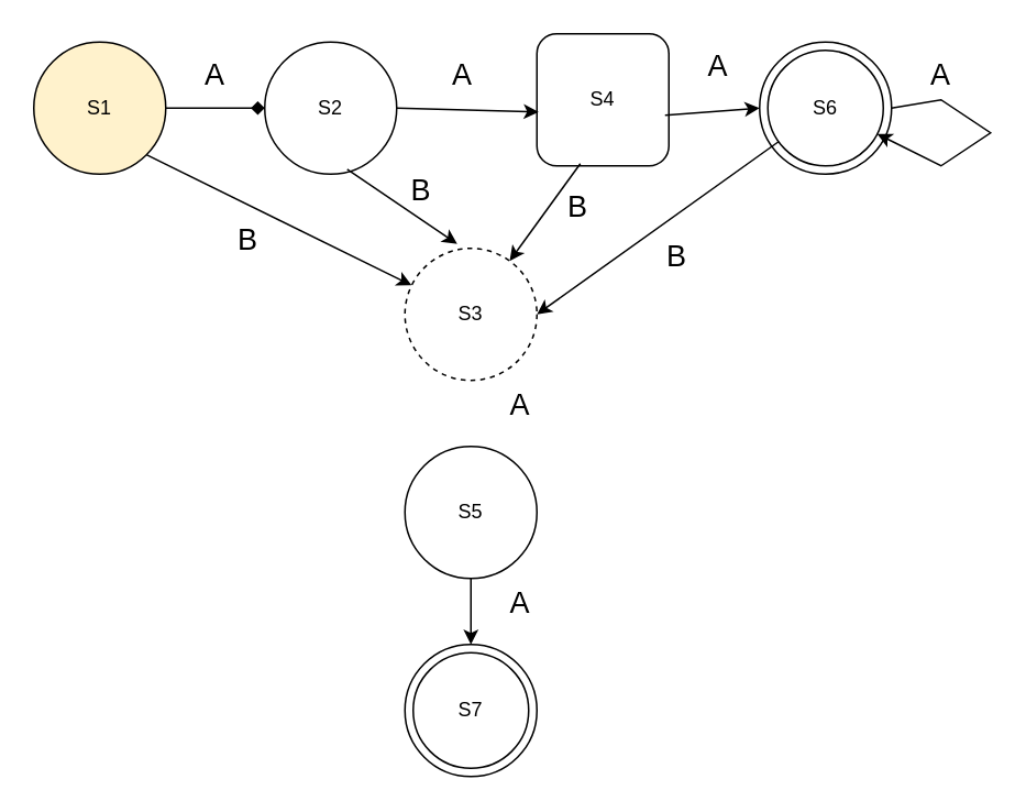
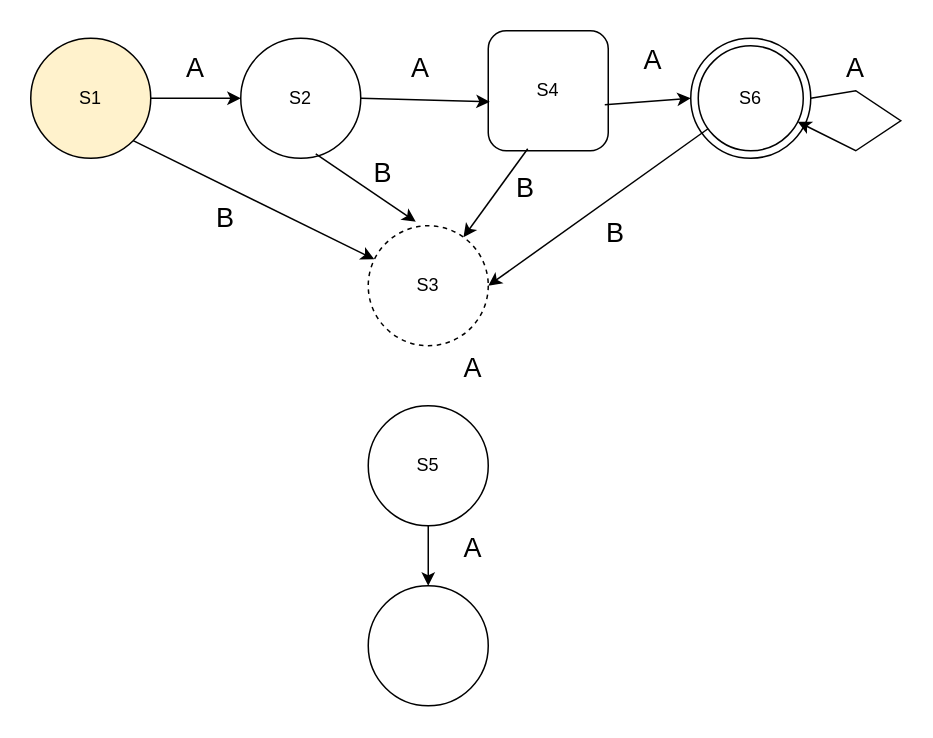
- <mxCell id="11" value="" style="endArrow=diamond;html=1;rounded=0;exitX=1;exitY=0.5;exitDx=0;exitDy=0;entryX=0;entryY=0.5;entryDx=0;entryDy=0;" edge="1" parent="1" source="2" target="3"><mxGeometry width="50" height="50" relative="1" as="geometry"><mxPoint x="100" y="80" as="sourcePoint" /><mxPoint x="150" y="30" as="targetPoint" /></mxGeometry></mxCell>
+ <mxCell id="11" value="" style="endArrow=classic;html=1;rounded=0;exitX=1;exitY=0.5;exitDx=0;exitDy=0;entryX=0;entryY=0.5;entryDx=0;entryDy=0;" edge="1" parent="1" source="2" target="3"><mxGeometry width="50" height="50" relative="1" as="geometry"><mxPoint x="100" y="80" as="sourcePoint" /><mxPoint x="150" y="30" as="targetPoint" /></mxGeometry></mxCell>
- <mxCell id="10" value="S7" style="ellipse;whiteSpace=wrap;html=1;aspect=fixed;" vertex="1" parent="1"><mxGeometry x="250" y="395" width="70" height="70" as="geometry" /></mxCell>
